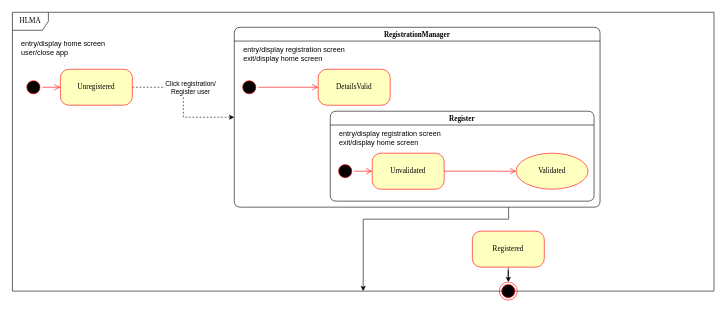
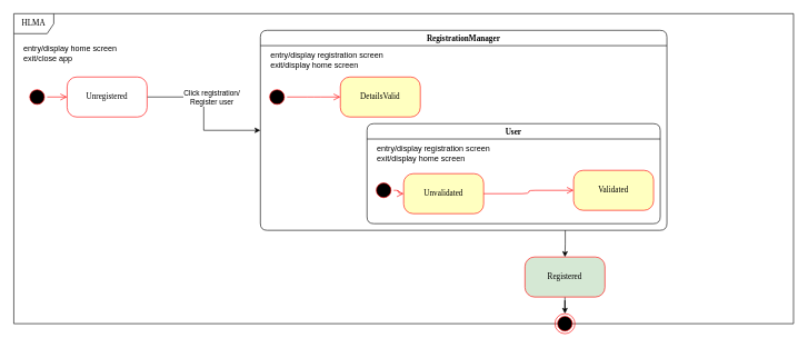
- <mxCell id="10" value="entry/display home screen&lt;br&gt;&lt;div style=&quot;text-align: left;&quot;&gt;&lt;span style=&quot;background-color: initial;&quot;&gt;user/close app&lt;/span&gt;&lt;/div&gt;" style="text;html=1;strokeColor=none;fillColor=none;align=center;verticalAlign=middle;whiteSpace=wrap;rounded=0;" vertex="1" parent="1"><mxGeometry x="30" y="65" width="150" height="30" as="geometry" /></mxCell>
+ <mxCell id="10" value="entry/display home screen&lt;br&gt;&lt;div style=&quot;text-align: left;&quot;&gt;&lt;span style=&quot;background-color: initial;&quot;&gt;exit/close app&lt;/span&gt;&lt;/div&gt;" style="text;html=1;strokeColor=none;fillColor=none;align=center;verticalAlign=middle;whiteSpace=wrap;rounded=0;" vertex="1" parent="1"><mxGeometry x="30" y="65" width="150" height="30" as="geometry" /></mxCell>
- <mxCell id="8" value="Unregistered" style="rounded=1;whiteSpace=wrap;html=1;arcSize=24;fillColor=#ffffc0;strokeColor=#ff0000;shadow=0;comic=0;labelBackgroundColor=none;fontFamily=Verdana;fontSize=12;fontColor=#000000;align=center;" parent="1" vertex="1"><mxGeometry x="100" y="115" width="120" height="60" as="geometry" /></mxCell>
+ <mxCell id="8" value="Unregistered" style="rounded=1;whiteSpace=wrap;html=1;arcSize=24;fillColor=#ffffff;strokeColor=#ff0000;shadow=0;comic=0;labelBackgroundColor=none;fontFamily=Verdana;fontSize=12;fontColor=#000000;align=center;" parent="1" vertex="1"><mxGeometry x="100" y="115" width="120" height="60" as="geometry" /></mxCell>
- <mxCell id="16" value="DetailsValid" style="rounded=1;whiteSpace=wrap;html=1;arcSize=24;fillColor=#ffffc0;strokeColor=#ff0000;shadow=0;comic=0;labelBackgroundColor=none;fontFamily=Verdana;fontSize=12;fontColor=#000000;align=center;" vertex="1" parent="12"><mxGeometry x="140" y="70" width="120" height="60" as="geometry" /></mxCell>
+ <mxCell id="16" value="DetailsValid" style="rounded=1;whiteSpace=wrap;html=1;arcSize=24;fillColor=#ffffc0;strokeColor=#ff0000;shadow=0;comic=0;labelBackgroundColor=none;fontFamily=Verdana;fontSize=12;fontColor=#000000;align=center;" vertex="1" parent="12"><mxGeometry x="120" y="70" width="120" height="60" as="geometry" /></mxCell>
- <mxCell id="6" style="edgeStyle=orthogonalEdgeStyle;rounded=0;orthogonalLoop=1;jettySize=auto;html=1;entryX=0;entryY=0.5;entryDx=0;entryDy=0;dashed=1;" edge="1" parent="1" source="8" target="12"><mxGeometry relative="1" as="geometry" /></mxCell>
+ <mxCell id="6" style="edgeStyle=orthogonalEdgeStyle;rounded=0;orthogonalLoop=1;jettySize=auto;html=1;entryX=0;entryY=0.5;entryDx=0;entryDy=0;" edge="1" parent="1" source="8" target="12"><mxGeometry relative="1" as="geometry" /></mxCell>
- <mxCell id="18" value="Register" style="swimlane;whiteSpace=wrap;html=1;rounded=1;shadow=0;comic=0;labelBackgroundColor=none;strokeWidth=1;fontFamily=Verdana;fontSize=12;align=center;" vertex="1" parent="1"><mxGeometry x="550" y="185" width="440" height="150" as="geometry"><mxRectangle x="590" y="60" width="110" height="30" as="alternateBounds" /></mxGeometry></mxCell>
+ <mxCell id="18" value="User" style="swimlane;whiteSpace=wrap;html=1;rounded=1;shadow=0;comic=0;labelBackgroundColor=none;strokeWidth=1;fontFamily=Verdana;fontSize=12;align=center;" vertex="1" parent="1"><mxGeometry x="550" y="185" width="440" height="150" as="geometry"><mxRectangle x="590" y="60" width="110" height="30" as="alternateBounds" /></mxGeometry></mxCell>
- <mxCell id="19" value="Unvalidated" style="rounded=1;whiteSpace=wrap;html=1;arcSize=24;fillColor=#ffffc0;strokeColor=#ff0000;shadow=0;comic=0;labelBackgroundColor=none;fontFamily=Verdana;fontSize=12;fontColor=#000000;align=center;" vertex="1" parent="18"><mxGeometry x="70" y="70" width="120" height="60" as="geometry" /></mxCell>
+ <mxCell id="19" value="Unvalidated" style="rounded=1;whiteSpace=wrap;html=1;arcSize=24;fillColor=#ffffc0;strokeColor=#ff0000;shadow=0;comic=0;labelBackgroundColor=none;fontFamily=Verdana;fontSize=12;fontColor=#000000;align=center;" vertex="1" parent="18"><mxGeometry x="55" y="75" width="120" height="60" as="geometry" /></mxCell>
- <mxCell id="23" value="Validated" style="ellipse;whiteSpace=wrap;html=1;arcSize=24;fillColor=#ffffc0;strokeColor=#ff0000;shadow=0;comic=0;labelBackgroundColor=none;fontFamily=Verdana;fontSize=12;fontColor=#000000;align=center;" vertex="1" parent="18"><mxGeometry x="310" y="70" width="120" height="60" as="geometry" /></mxCell>
+ <mxCell id="23" value="Validated" style="rounded=1;whiteSpace=wrap;html=1;arcSize=24;fillColor=#ffffc0;strokeColor=#ff0000;shadow=0;comic=0;labelBackgroundColor=none;fontFamily=Verdana;fontSize=12;fontColor=#000000;align=center;" vertex="1" parent="18"><mxGeometry x="310" y="70" width="120" height="60" as="geometry" /></mxCell>
- <mxCell id="11" style="edgeStyle=orthogonalEdgeStyle;rounded=0;orthogonalLoop=1;jettySize=auto;html=1;exitX=0.75;exitY=1;exitDx=0;exitDy=0;" edge="1" parent="1" source="12" target="2"><mxGeometry relative="1" as="geometry"><mxPoint x="760" y="245" as="sourcePoint" /></mxGeometry></mxCell>
+ <mxCell id="11" style="edgeStyle=orthogonalEdgeStyle;rounded=0;orthogonalLoop=1;jettySize=auto;html=1;entryX=0.5;entryY=0;entryDx=0;entryDy=0;exitX=0.75;exitY=1;exitDx=0;exitDy=0;" edge="1" parent="1" source="12" target="5"><mxGeometry relative="1" as="geometry"><mxPoint x="760" y="245" as="sourcePoint" /></mxGeometry></mxCell>
- <mxCell id="5" value="Registered" style="rounded=1;whiteSpace=wrap;html=1;arcSize=24;fillColor=#ffffc0;strokeColor=#ff0000;shadow=0;comic=0;labelBackgroundColor=none;fontFamily=Verdana;fontSize=12;fontColor=#000000;align=center;" parent="1" vertex="1"><mxGeometry x="787" y="385" width="120" height="60" as="geometry" /></mxCell>
+ <mxCell id="5" value="Registered" style="rounded=1;whiteSpace=wrap;html=1;arcSize=24;fillColor=#d5e8d4;strokeColor=#ff0000;shadow=0;comic=0;labelBackgroundColor=none;fontFamily=Verdana;fontSize=12;fontColor=#000000;align=center;" parent="1" vertex="1"><mxGeometry x="787" y="385" width="120" height="60" as="geometry" /></mxCell>
